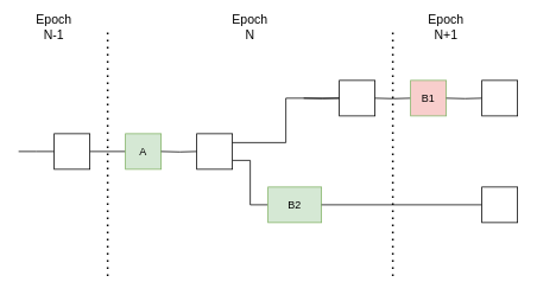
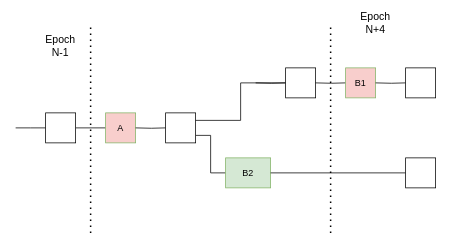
- <mxCell id="17" value="&lt;font style=&quot;font-size: 14px&quot;&gt;Epoch N-1&lt;br&gt;&lt;/font&gt;" style="text;html=1;strokeColor=none;fillColor=none;align=center;verticalAlign=middle;whiteSpace=wrap;rounded=0;" vertex="1" parent="1"><mxGeometry x="40" y="20" width="40" height="20" as="geometry" /></mxCell>
+ <mxCell id="17" value="&lt;font style=&quot;font-size: 14px&quot;&gt;Epoch N-1&lt;br&gt;&lt;/font&gt;" style="text;html=1;strokeColor=none;fillColor=none;align=center;verticalAlign=middle;whiteSpace=wrap;rounded=0;" vertex="1" parent="1"><mxGeometry x="60" y="50" width="40" height="20" as="geometry" /></mxCell>
- <mxCell id="18" value="&lt;font style=&quot;font-size: 14px&quot;&gt;Epoch N&lt;/font&gt;" style="text;html=1;strokeColor=none;fillColor=none;align=center;verticalAlign=middle;whiteSpace=wrap;rounded=0;" vertex="1" parent="1"><mxGeometry x="260" y="20" width="40" height="20" as="geometry" /></mxCell>
- <mxCell id="19" value="&lt;font style=&quot;font-size: 14px&quot;&gt;Epoch N+1&lt;br&gt;&lt;/font&gt;" style="text;html=1;strokeColor=none;fillColor=none;align=center;verticalAlign=middle;whiteSpace=wrap;rounded=0;" vertex="1" parent="1"><mxGeometry x="480" y="20" width="40" height="20" as="geometry" /></mxCell>
+ <mxCell id="19" value="&lt;font style=&quot;font-size: 14px&quot;&gt;Epoch N+4&lt;br&gt;&lt;/font&gt;" style="text;html=1;strokeColor=none;fillColor=none;align=center;verticalAlign=middle;whiteSpace=wrap;rounded=0;" vertex="1" parent="1"><mxGeometry x="480" y="20" width="40" height="20" as="geometry" /></mxCell>
- <mxCell id="6" value="A" style="rounded=0;whiteSpace=wrap;html=1;fillColor=#d5e8d4;strokeColor=#82b366;" vertex="1" parent="1"><mxGeometry x="140" y="150" width="40" height="40" as="geometry" /></mxCell>
+ <mxCell id="6" value="A" style="rounded=0;whiteSpace=wrap;html=1;fillColor=#f8cecc;strokeColor=#82b366;" vertex="1" parent="1"><mxGeometry x="140" y="150" width="40" height="40" as="geometry" /></mxCell>
